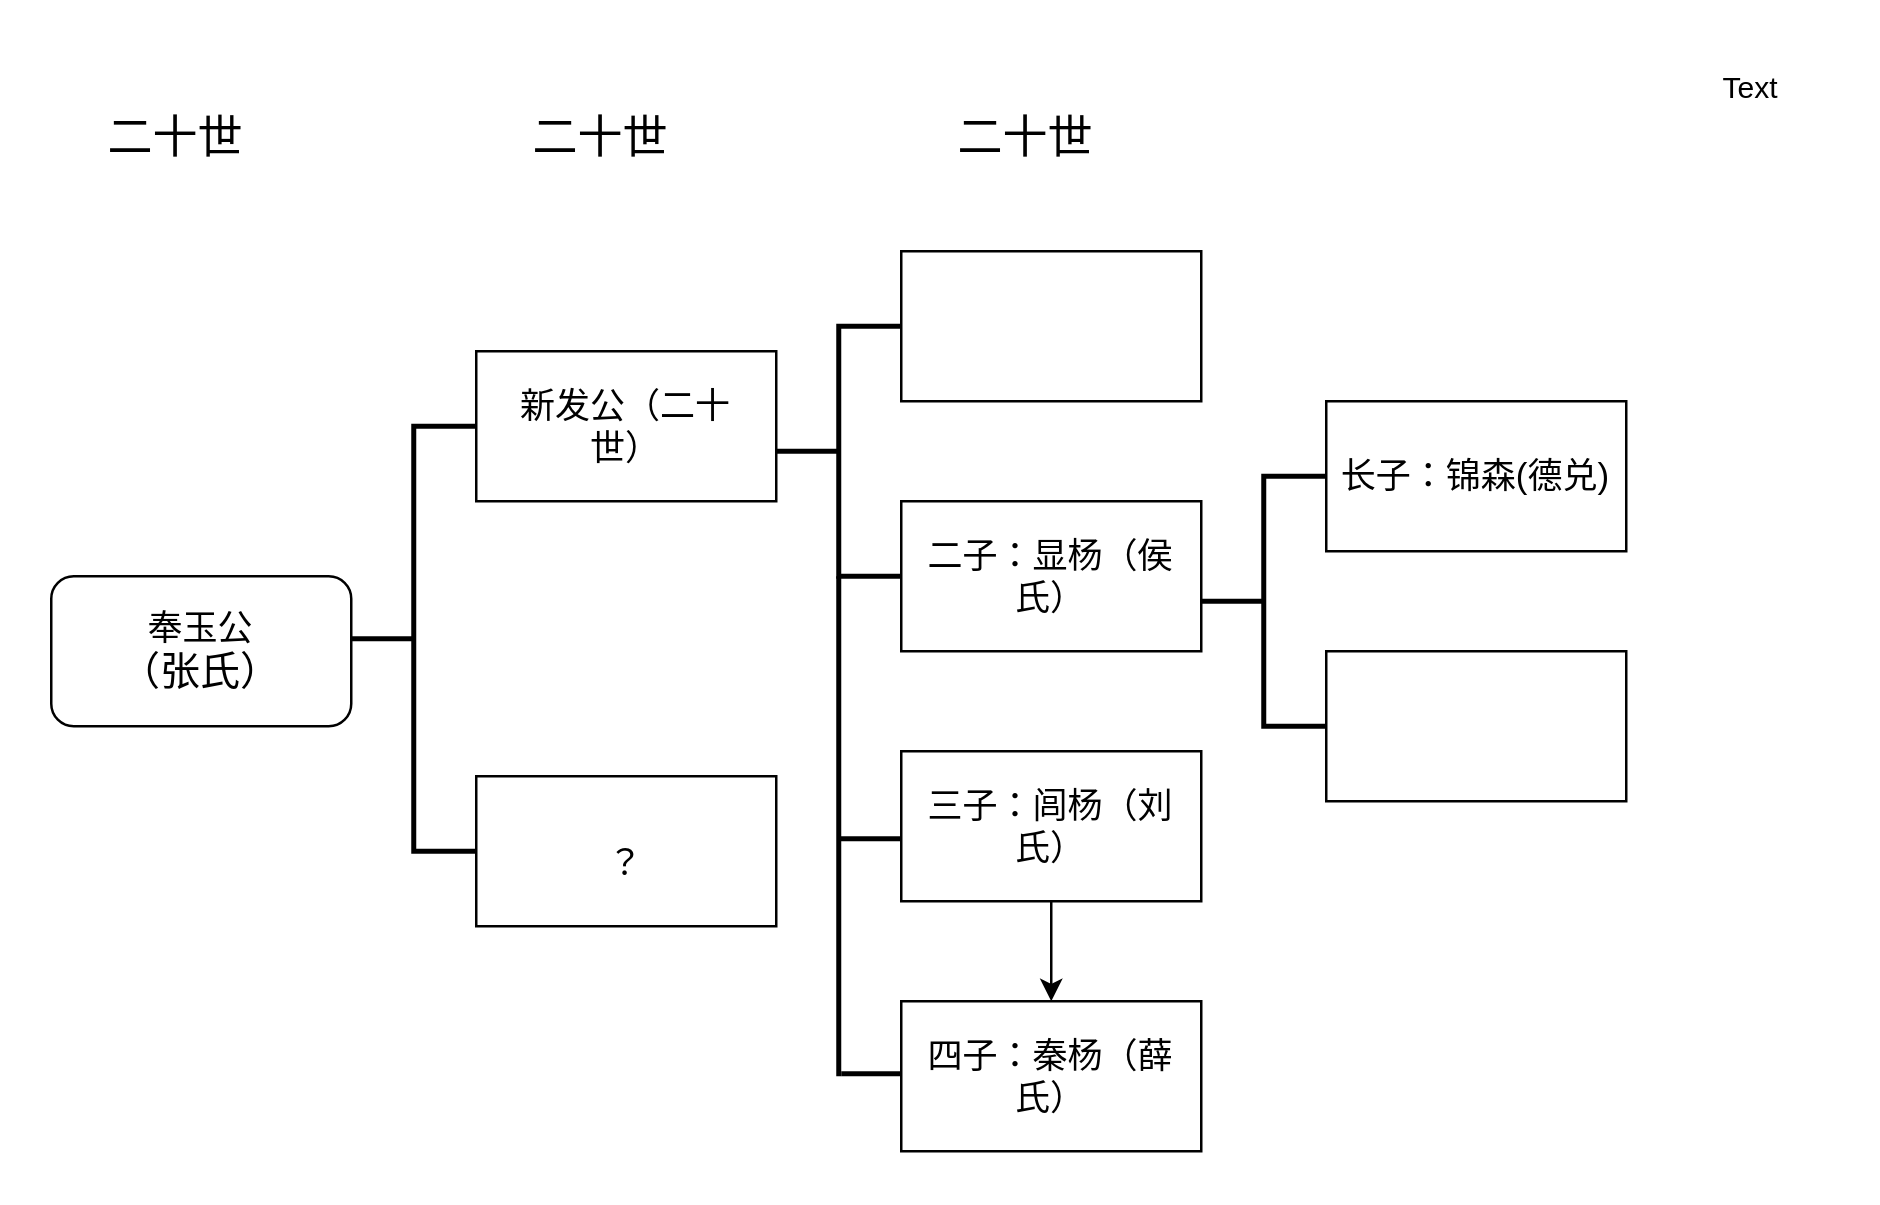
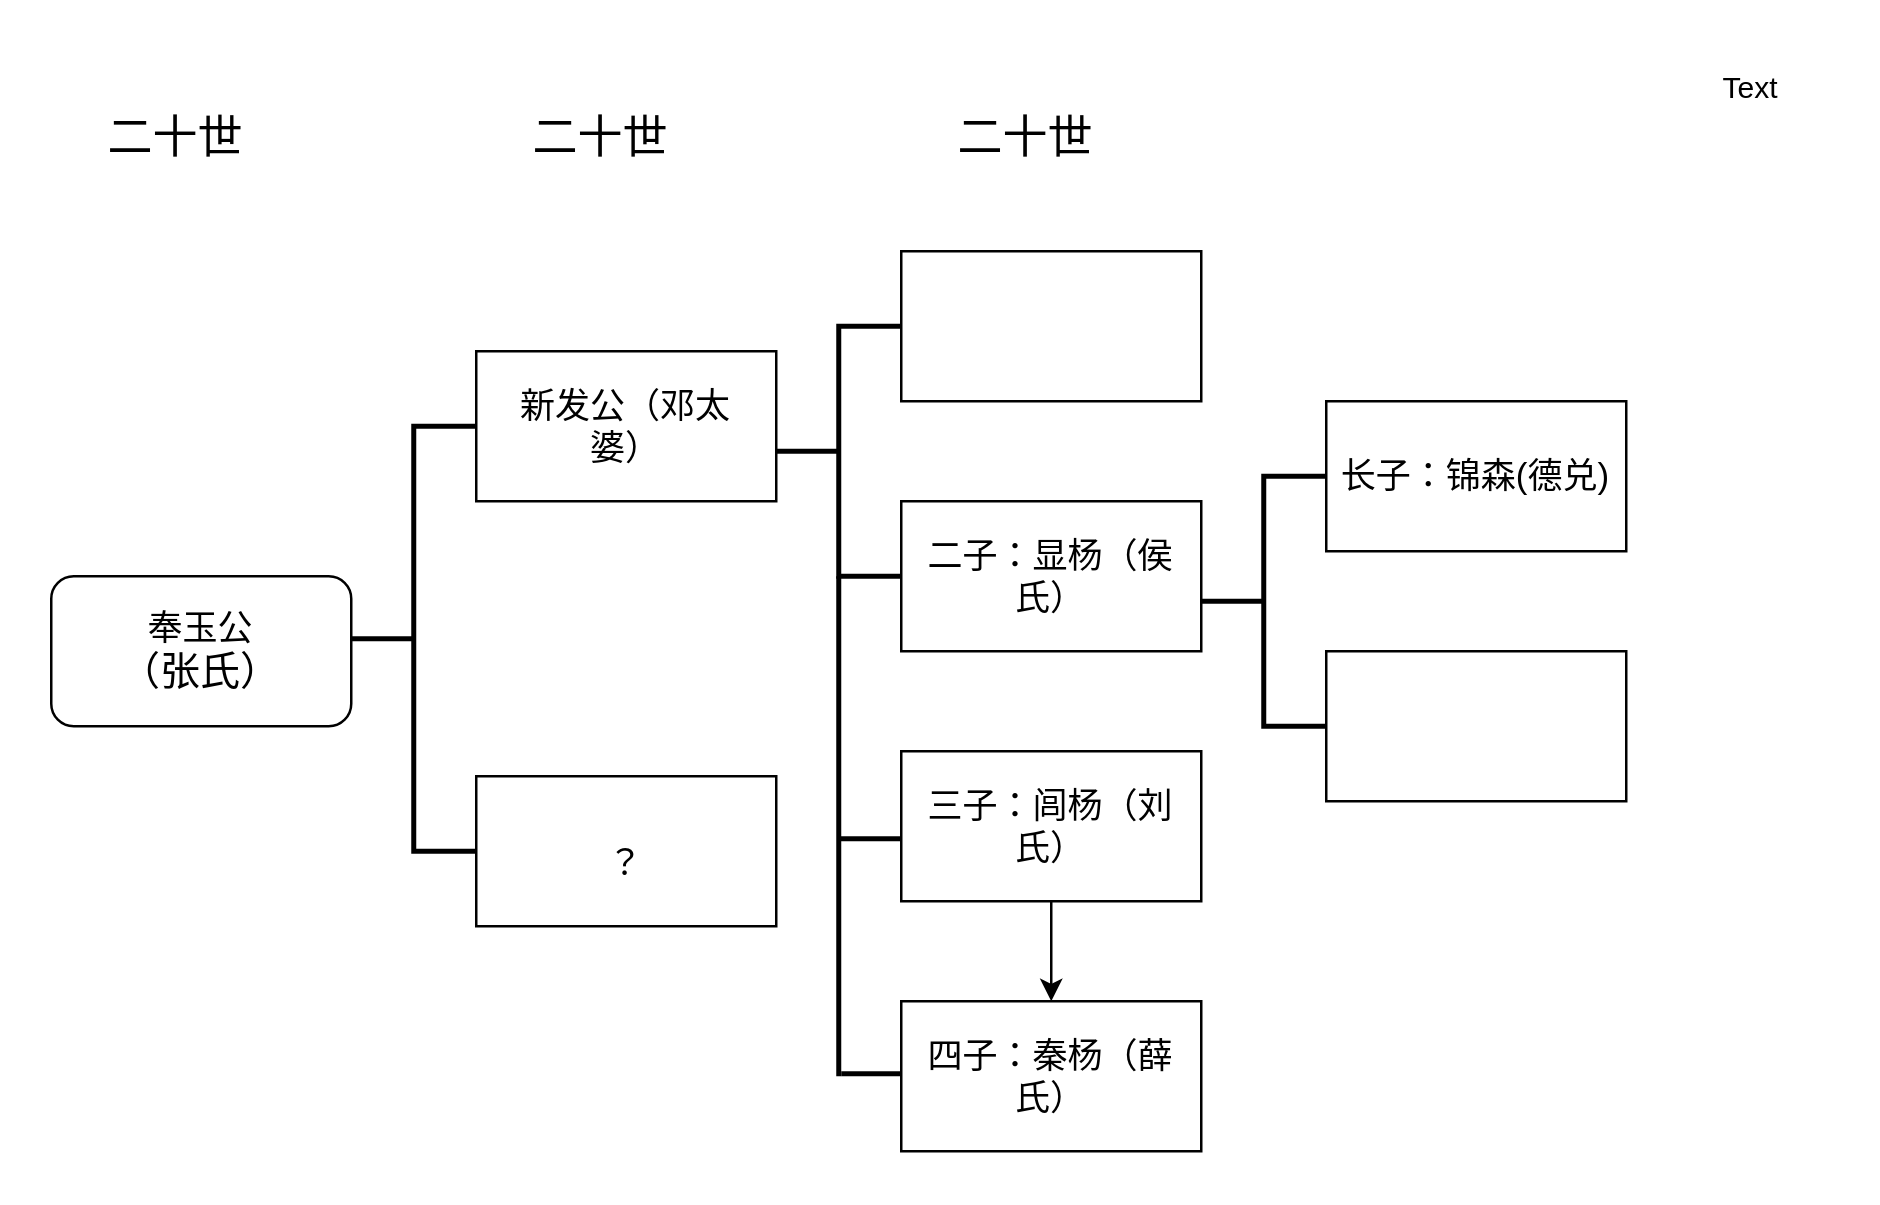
- <mxCell id="6" value="新发公（二十世）" style="text;strokeColor=none;align=center;fillColor=none;html=1;verticalAlign=middle;whiteSpace=wrap;rounded=0;fontSize=14;" vertex="1" parent="1"><mxGeometry x="200" y="150" width="100" height="40" as="geometry" /></mxCell>
+ <mxCell id="6" value="新发公（邓太婆）" style="text;strokeColor=none;align=center;fillColor=none;html=1;verticalAlign=middle;whiteSpace=wrap;rounded=0;fontSize=14;" vertex="1" parent="1"><mxGeometry x="200" y="150" width="100" height="40" as="geometry" /></mxCell>
